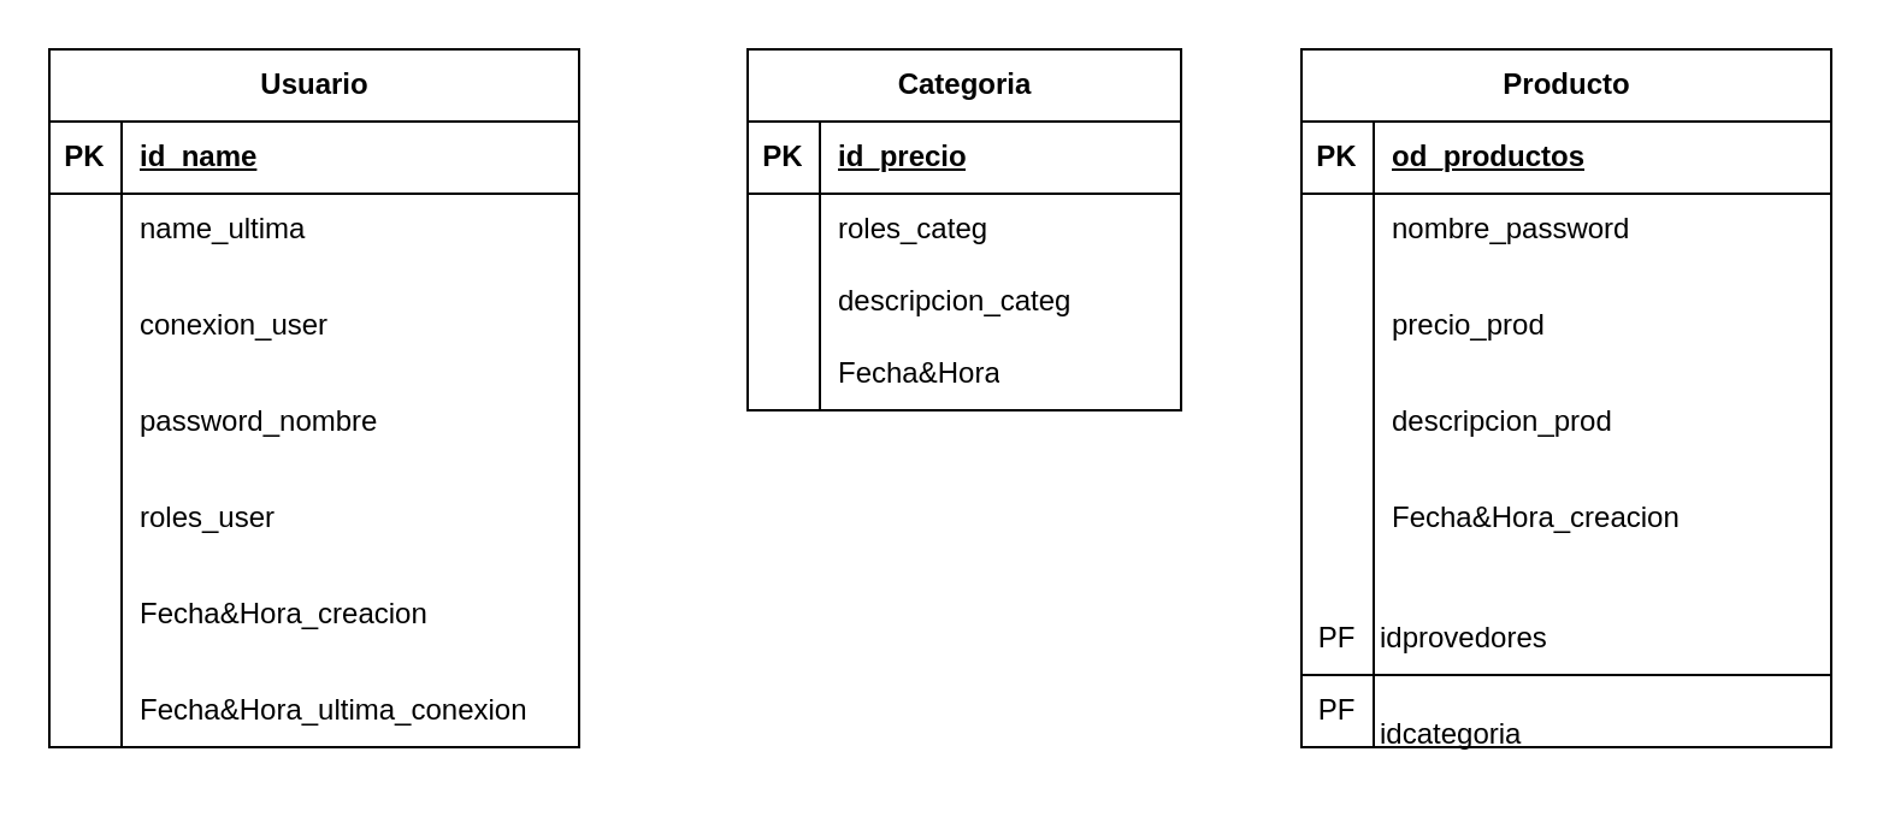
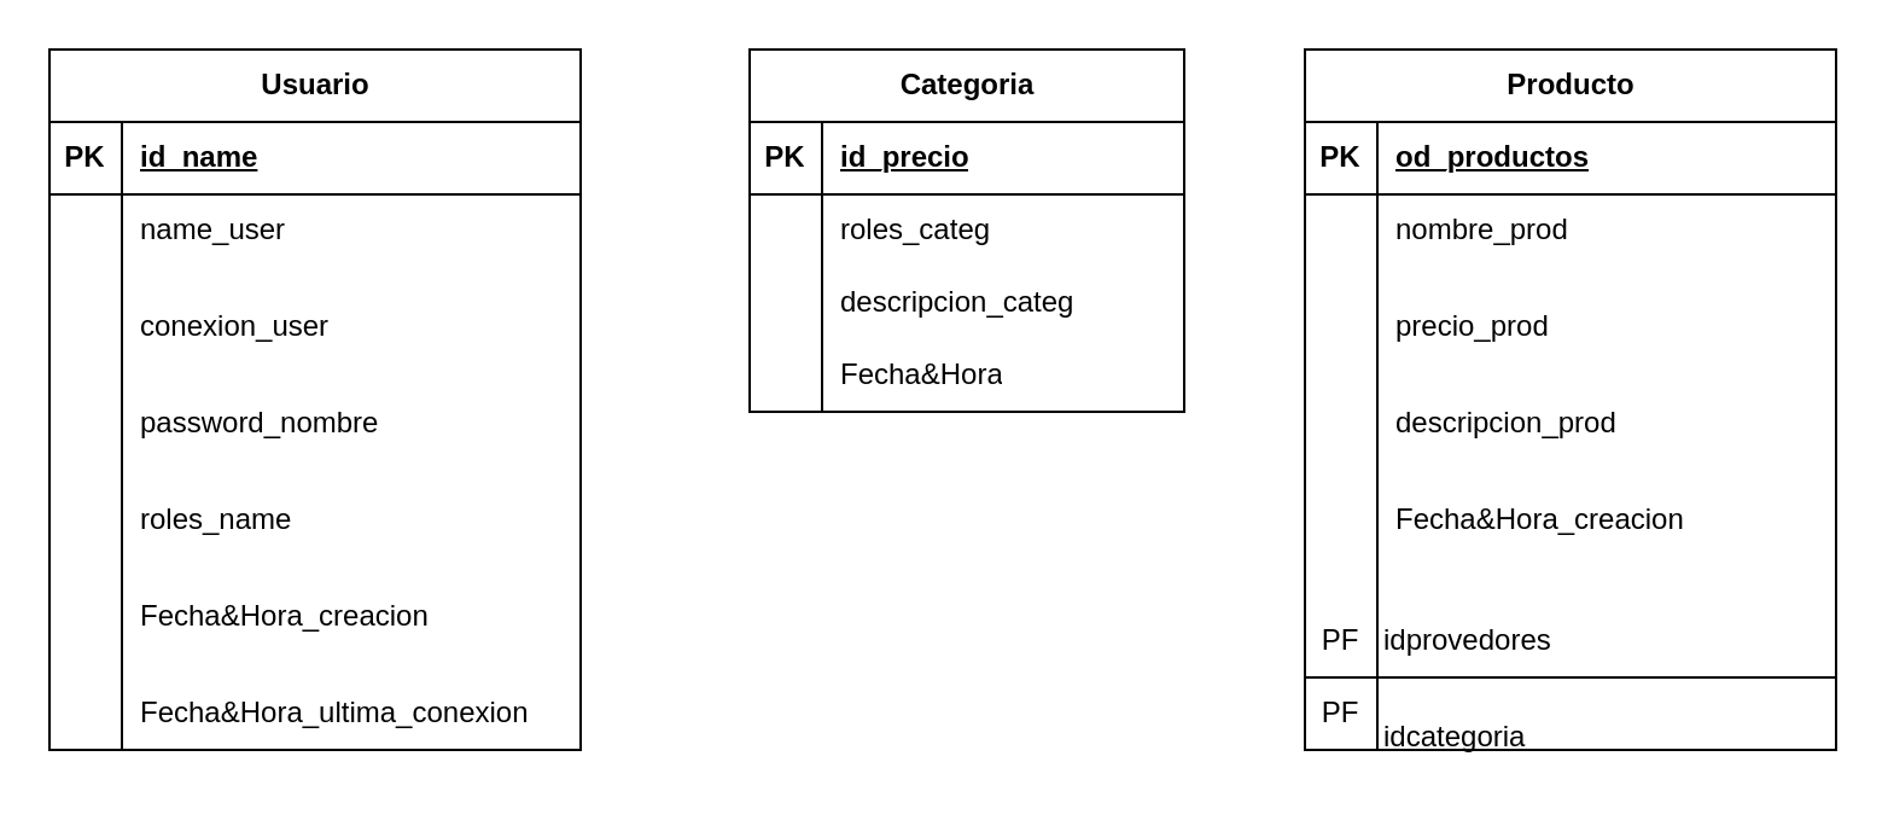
- <mxCell id="8" value="name_ultima" style="shape=partialRectangle;connectable=0;fillColor=none;top=0;left=0;bottom=0;right=0;align=left;spacingLeft=6;overflow=hidden;whiteSpace=wrap;html=1;" vertex="1" parent="6"><mxGeometry x="30" width="190" height="30" as="geometry"><mxRectangle width="190" height="30" as="alternateBounds" /></mxGeometry></mxCell>
+ <mxCell id="8" value="name_user" style="shape=partialRectangle;connectable=0;fillColor=none;top=0;left=0;bottom=0;right=0;align=left;spacingLeft=6;overflow=hidden;whiteSpace=wrap;html=1;" vertex="1" parent="6"><mxGeometry x="30" width="190" height="30" as="geometry"><mxRectangle width="190" height="30" as="alternateBounds" /></mxGeometry></mxCell>
- <mxCell id="40" value="nombre_password" style="shape=partialRectangle;connectable=0;fillColor=none;top=0;left=0;bottom=0;right=0;align=left;spacingLeft=6;overflow=hidden;whiteSpace=wrap;html=1;" vertex="1" parent="38"><mxGeometry x="30" width="190" height="30" as="geometry"><mxRectangle width="190" height="30" as="alternateBounds" /></mxGeometry></mxCell>
+ <mxCell id="40" value="nombre_prod" style="shape=partialRectangle;connectable=0;fillColor=none;top=0;left=0;bottom=0;right=0;align=left;spacingLeft=6;overflow=hidden;whiteSpace=wrap;html=1;" vertex="1" parent="38"><mxGeometry x="30" width="190" height="30" as="geometry"><mxRectangle width="190" height="30" as="alternateBounds" /></mxGeometry></mxCell>
- <mxCell id="15" value="roles_user" style="shape=partialRectangle;connectable=0;fillColor=none;top=0;left=0;bottom=0;right=0;align=left;spacingLeft=6;overflow=hidden;whiteSpace=wrap;html=1;" vertex="1" parent="1"><mxGeometry x="50" y="200" width="150" height="30" as="geometry"><mxRectangle width="150" height="30" as="alternateBounds" /></mxGeometry></mxCell>
+ <mxCell id="15" value="roles_name" style="shape=partialRectangle;connectable=0;fillColor=none;top=0;left=0;bottom=0;right=0;align=left;spacingLeft=6;overflow=hidden;whiteSpace=wrap;html=1;" vertex="1" parent="1"><mxGeometry x="50" y="200" width="150" height="30" as="geometry"><mxRectangle width="150" height="30" as="alternateBounds" /></mxGeometry></mxCell>
